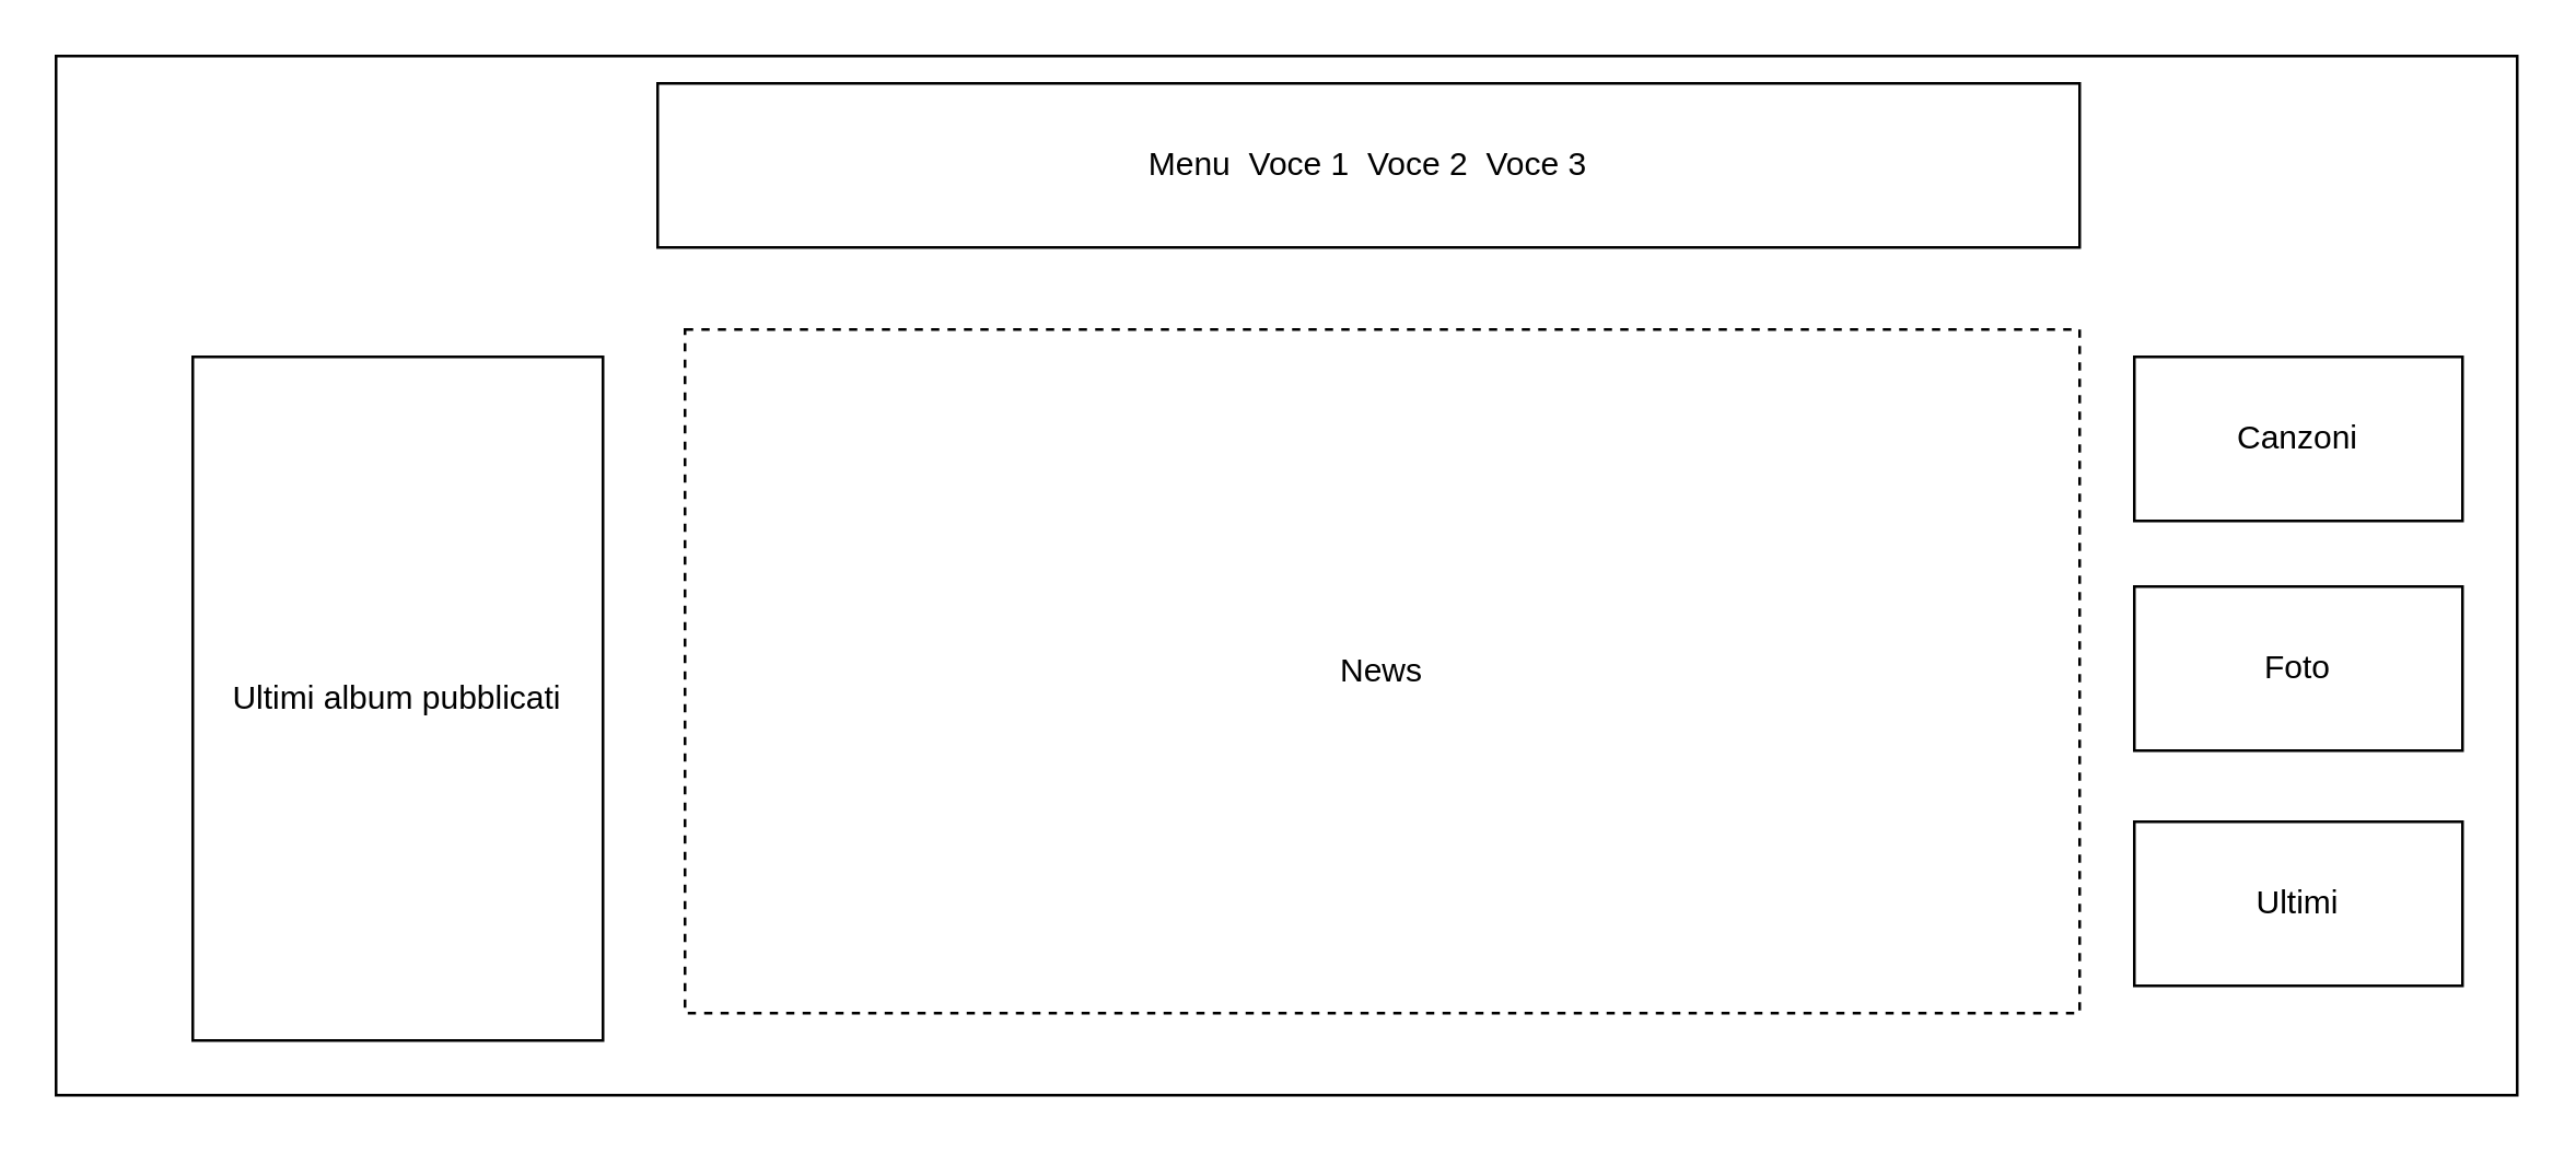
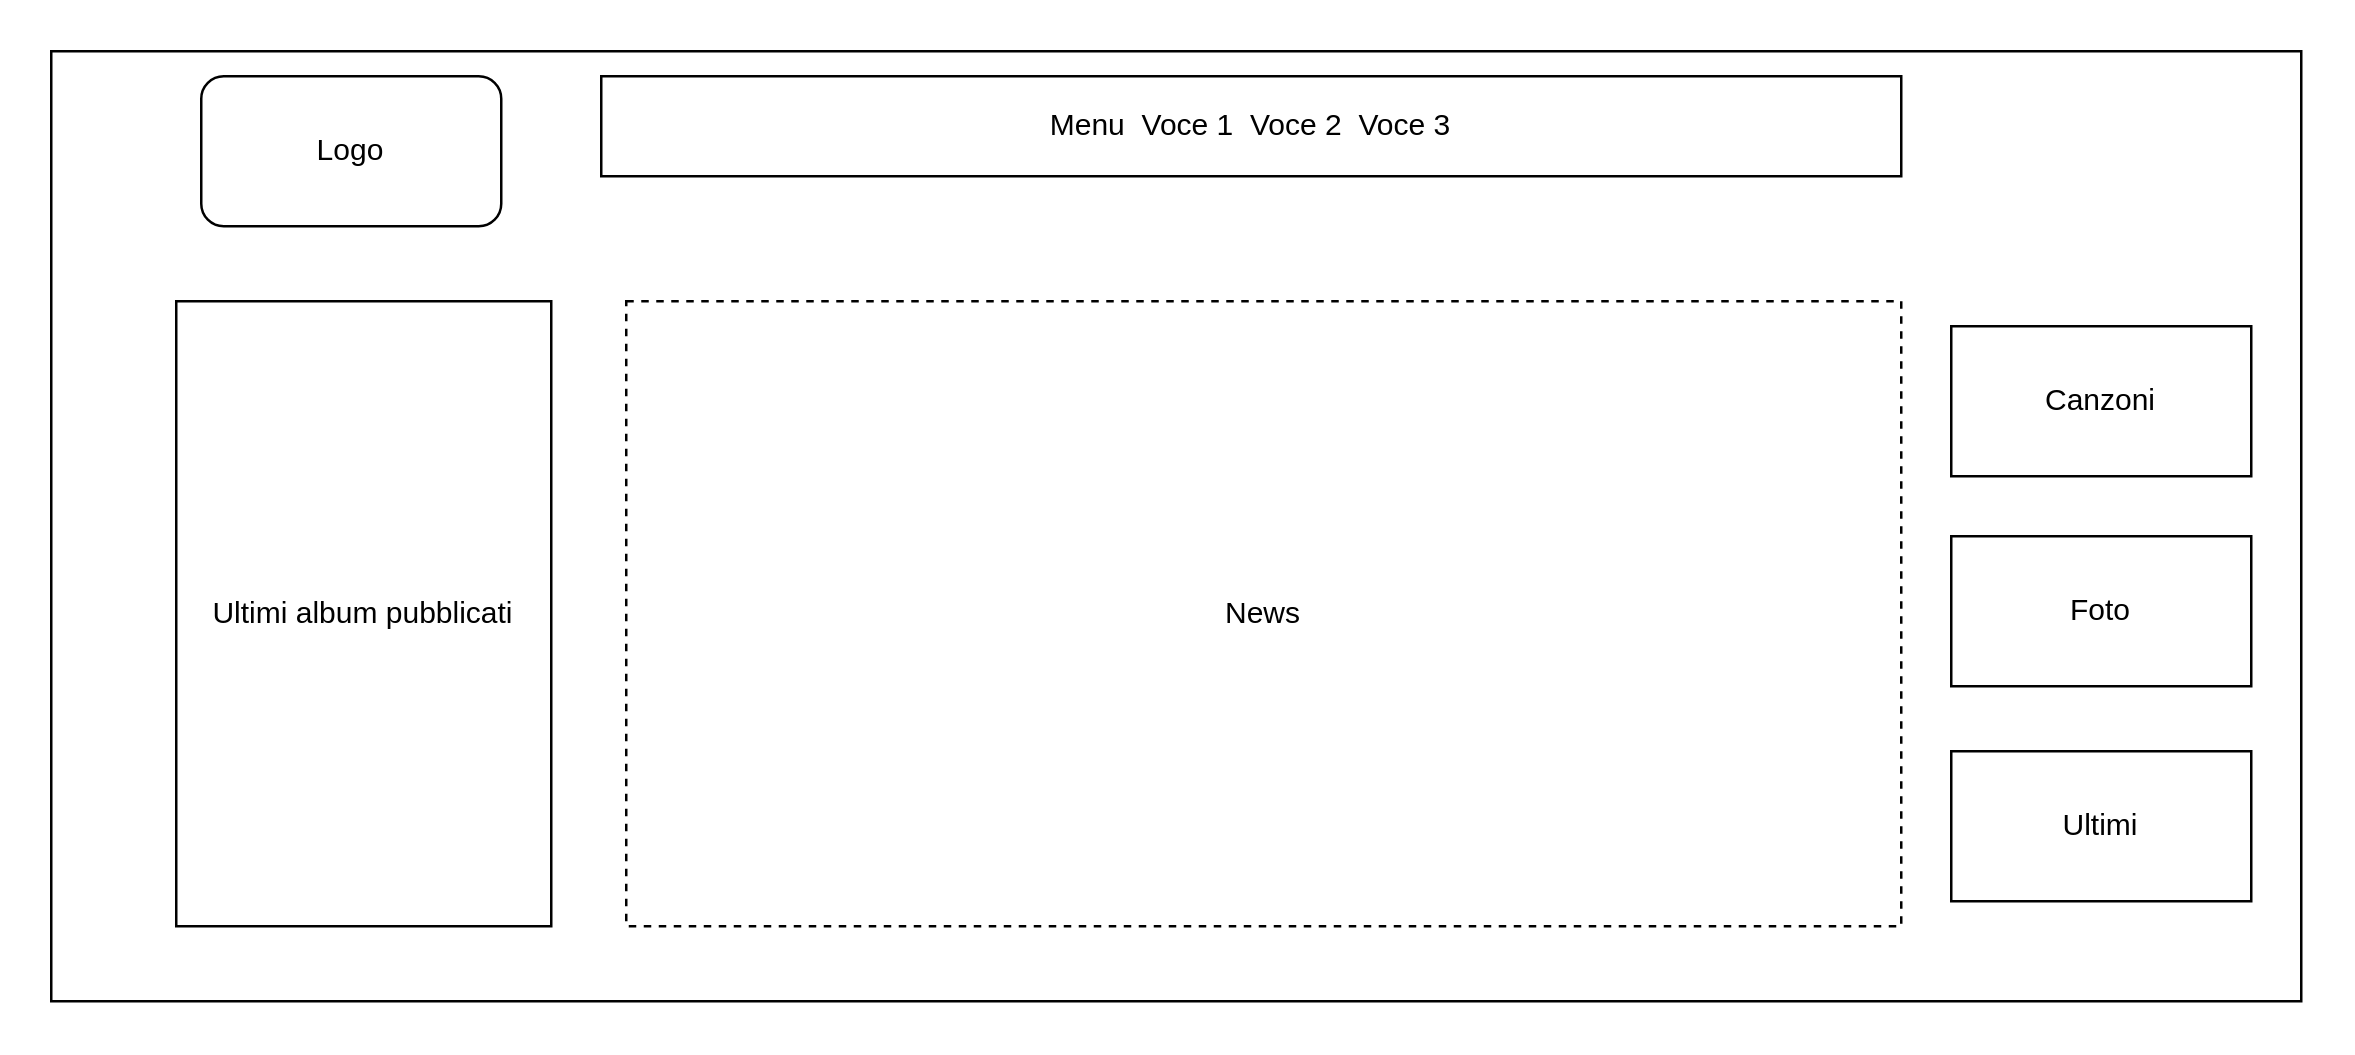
+ <mxCell id="3" value="Logo" style="rounded=1;whiteSpace=wrap;html=1;" parent="1" vertex="1"><mxGeometry x="80" y="30" width="120" height="60" as="geometry" /></mxCell>
- <mxCell id="4" value="Menu&lt;span style=&quot;white-space: pre&quot;&gt; &lt;/span&gt;&lt;span style=&quot;white-space: pre&quot;&gt; &lt;/span&gt;Voce 1&lt;span style=&quot;white-space: pre&quot;&gt; &lt;/span&gt;&lt;span style=&quot;white-space: pre&quot;&gt; &lt;/span&gt;Voce 2&lt;span style=&quot;white-space: pre&quot;&gt; &lt;/span&gt;&lt;span style=&quot;white-space: pre&quot;&gt; &lt;/span&gt;Voce 3" style="rounded=0;whiteSpace=wrap;html=1;" parent="1" vertex="1"><mxGeometry x="240" y="30" width="520" height="60" as="geometry" /></mxCell>
+ <mxCell id="4" value="Menu&lt;span style=&quot;white-space: pre&quot;&gt; &lt;/span&gt;&lt;span style=&quot;white-space: pre&quot;&gt; &lt;/span&gt;Voce 1&lt;span style=&quot;white-space: pre&quot;&gt; &lt;/span&gt;&lt;span style=&quot;white-space: pre&quot;&gt; &lt;/span&gt;Voce 2&lt;span style=&quot;white-space: pre&quot;&gt; &lt;/span&gt;&lt;span style=&quot;white-space: pre&quot;&gt; &lt;/span&gt;Voce 3" style="rounded=0;whiteSpace=wrap;html=1;" parent="1" vertex="1"><mxGeometry x="240" y="30" width="520" height="40" as="geometry" /></mxCell>
- <mxCell id="5" value="Ultimi album pubblicati" style="rounded=0;whiteSpace=wrap;html=1;" parent="1" vertex="1"><mxGeometry x="70" y="130" width="150" height="250" as="geometry" /></mxCell>
+ <mxCell id="5" value="Ultimi album pubblicati" style="rounded=0;whiteSpace=wrap;html=1;" parent="1" vertex="1"><mxGeometry x="70" y="120" width="150" height="250" as="geometry" /></mxCell>
